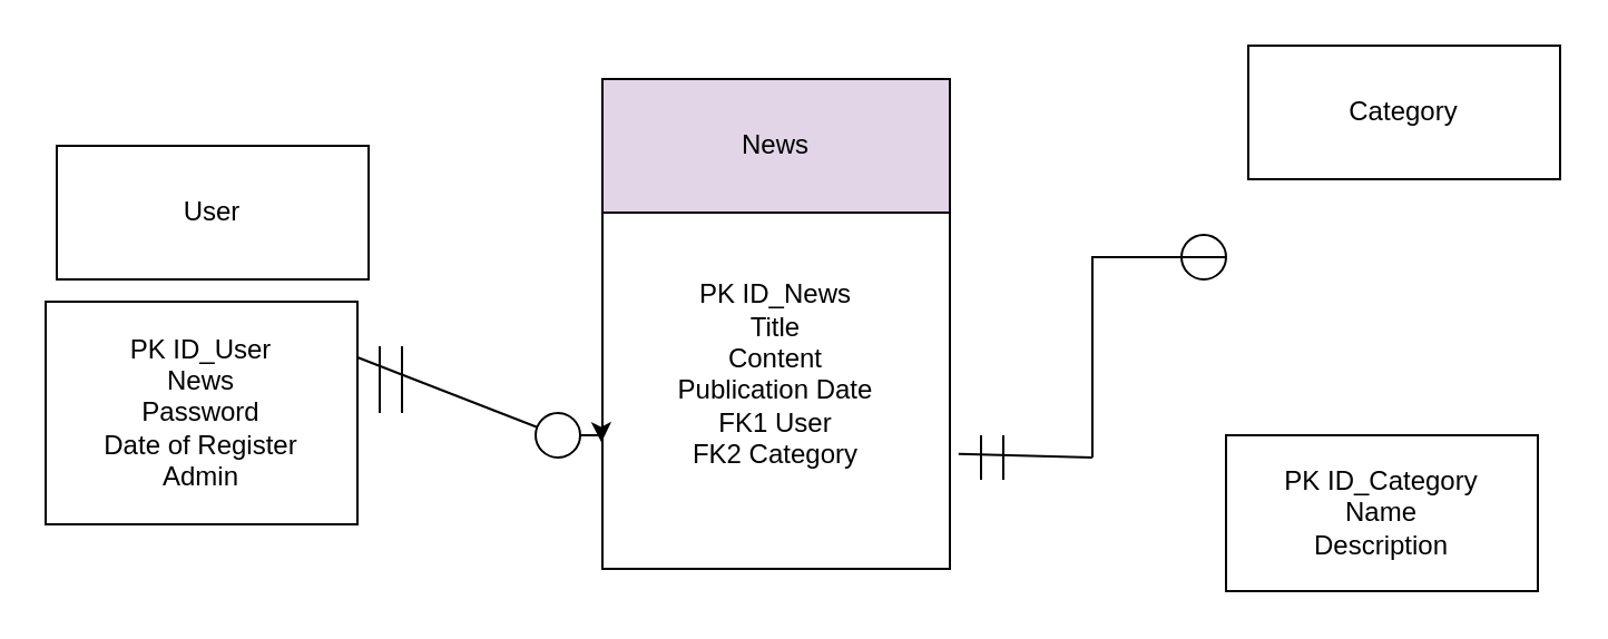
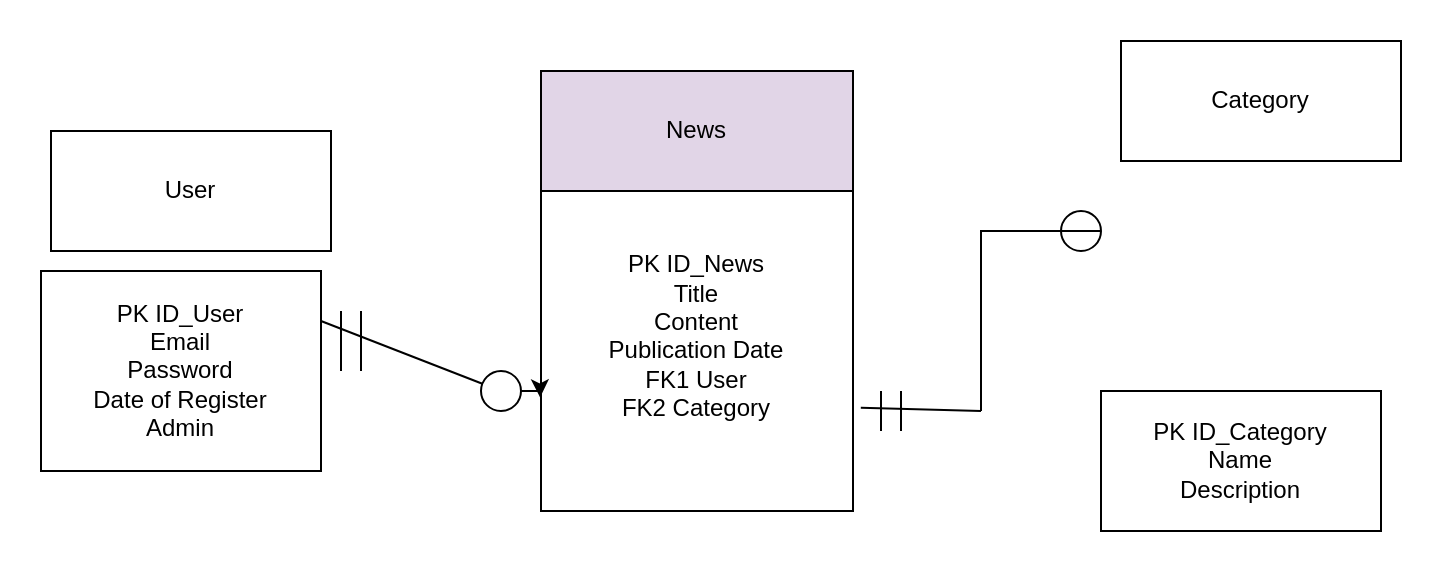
- <mxCell id="7" value="&lt;div&gt;PK ID_User&lt;/div&gt;&lt;div&gt;News&lt;/div&gt;&lt;div&gt;Password&lt;/div&gt;&lt;div&gt;Date of Register&lt;br&gt;&lt;/div&gt;&lt;div&gt;Admin&lt;/div&gt;" style="rounded=0;whiteSpace=wrap;html=1;" parent="1" vertex="1"><mxGeometry x="20" y="135" width="140" height="100" as="geometry" /></mxCell>
+ <mxCell id="7" value="&lt;div&gt;PK ID_User&lt;/div&gt;&lt;div&gt;Email&lt;/div&gt;&lt;div&gt;Password&lt;/div&gt;&lt;div&gt;Date of Register&lt;br&gt;&lt;/div&gt;&lt;div&gt;Admin&lt;/div&gt;" style="rounded=0;whiteSpace=wrap;html=1;" parent="1" vertex="1"><mxGeometry x="20" y="135" width="140" height="100" as="geometry" /></mxCell>
